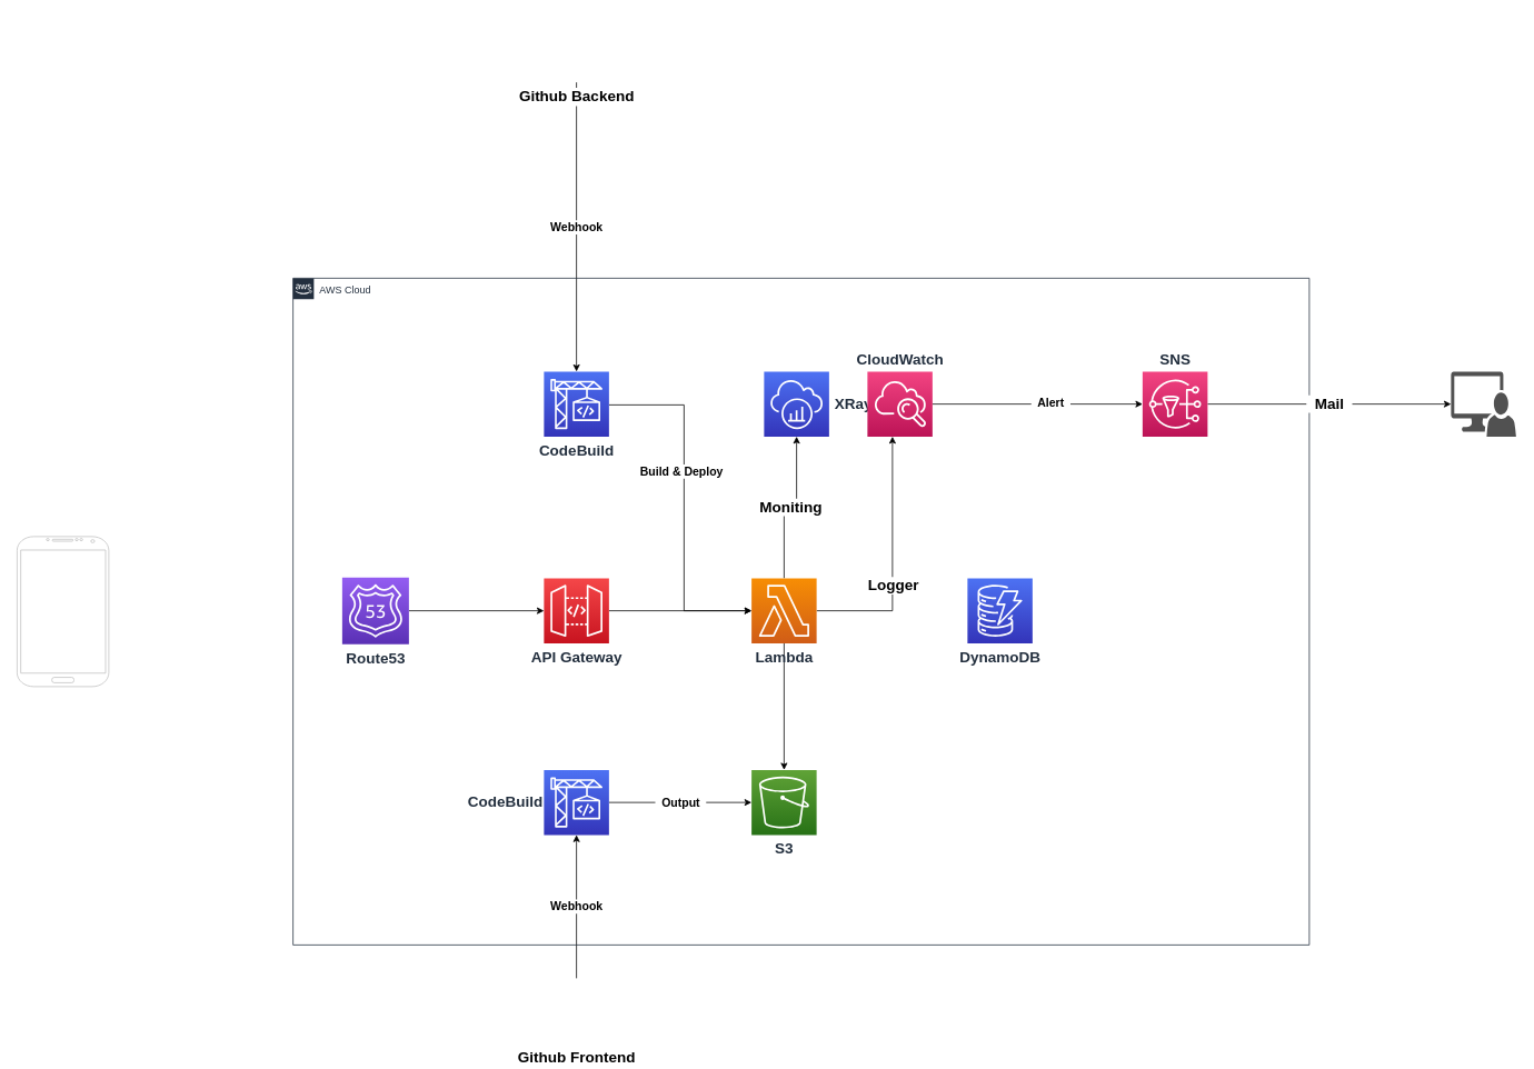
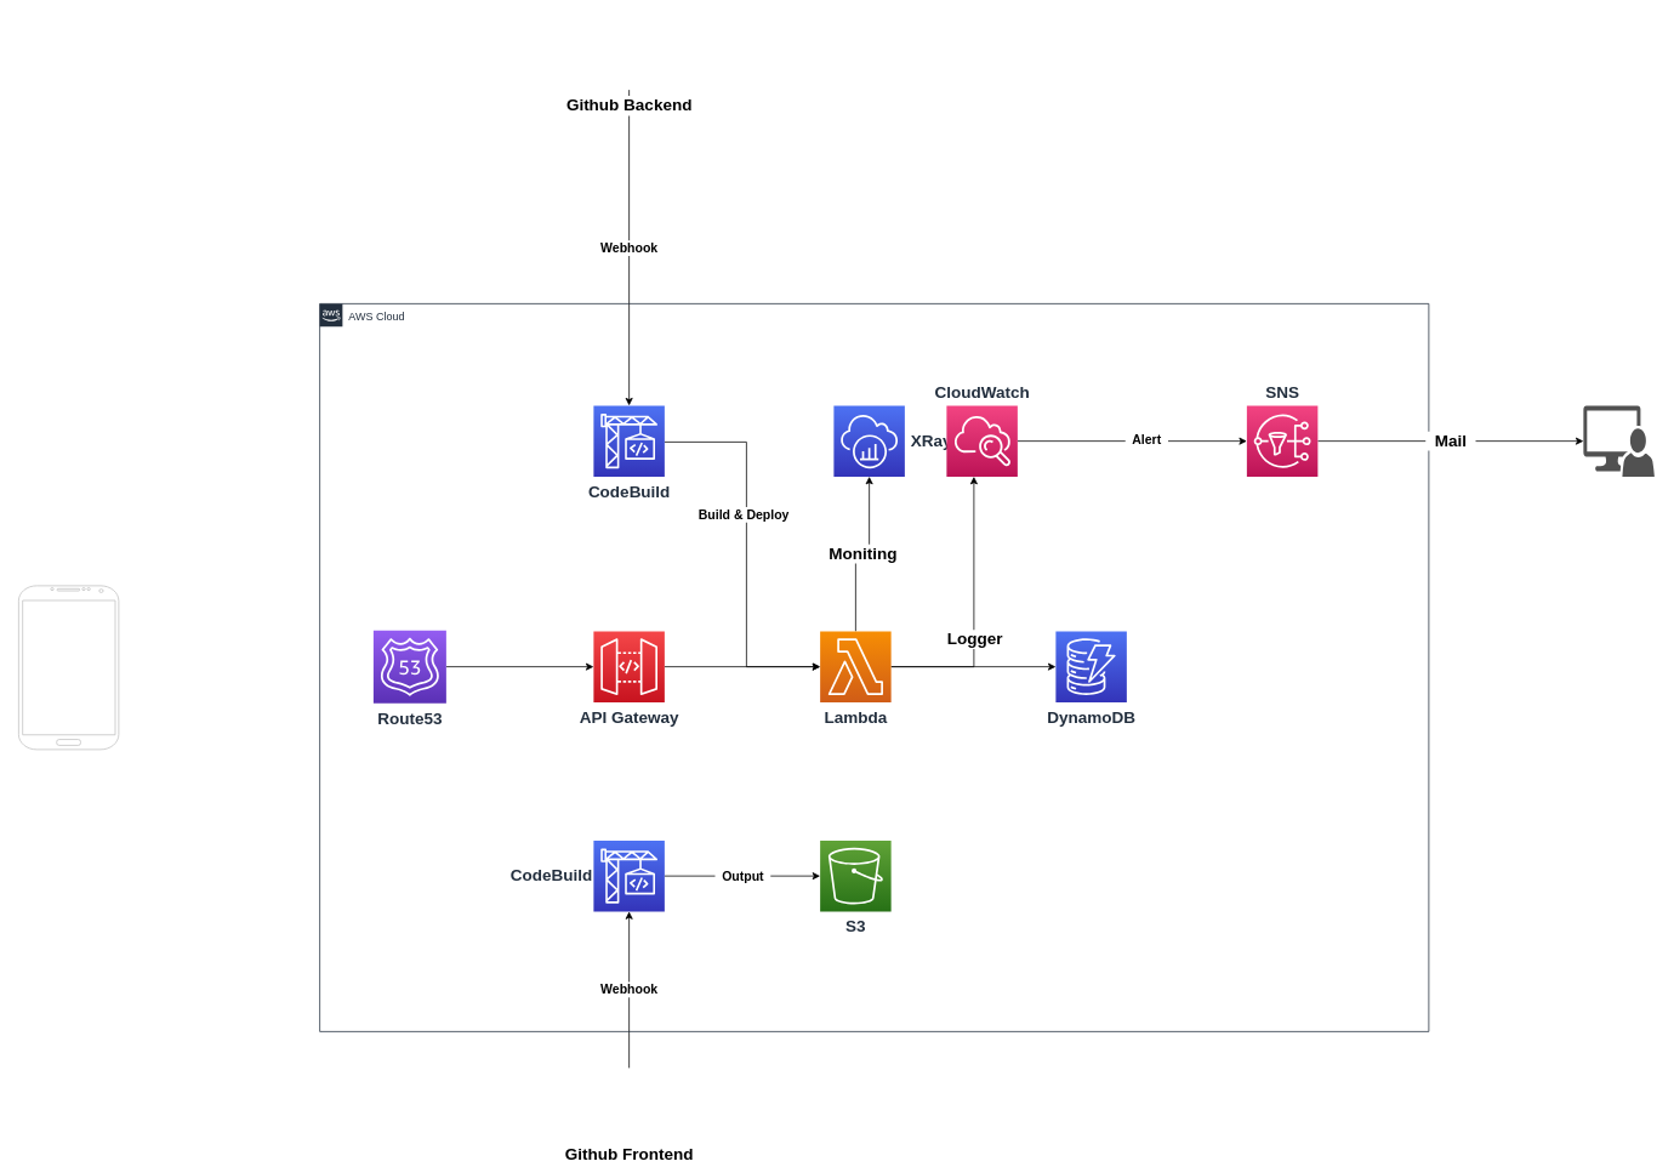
- <mxCell id="2" style="edgeStyle=orthogonalEdgeStyle;rounded=0;orthogonalLoop=1;jettySize=auto;html=1;" edge="1" parent="1" source="6" target="27"><mxGeometry relative="1" as="geometry" /></mxCell>
+ <mxCell id="2" style="edgeStyle=orthogonalEdgeStyle;rounded=0;orthogonalLoop=1;jettySize=auto;html=1;" edge="1" parent="1" source="6" target="9"><mxGeometry relative="1" as="geometry" /></mxCell>
